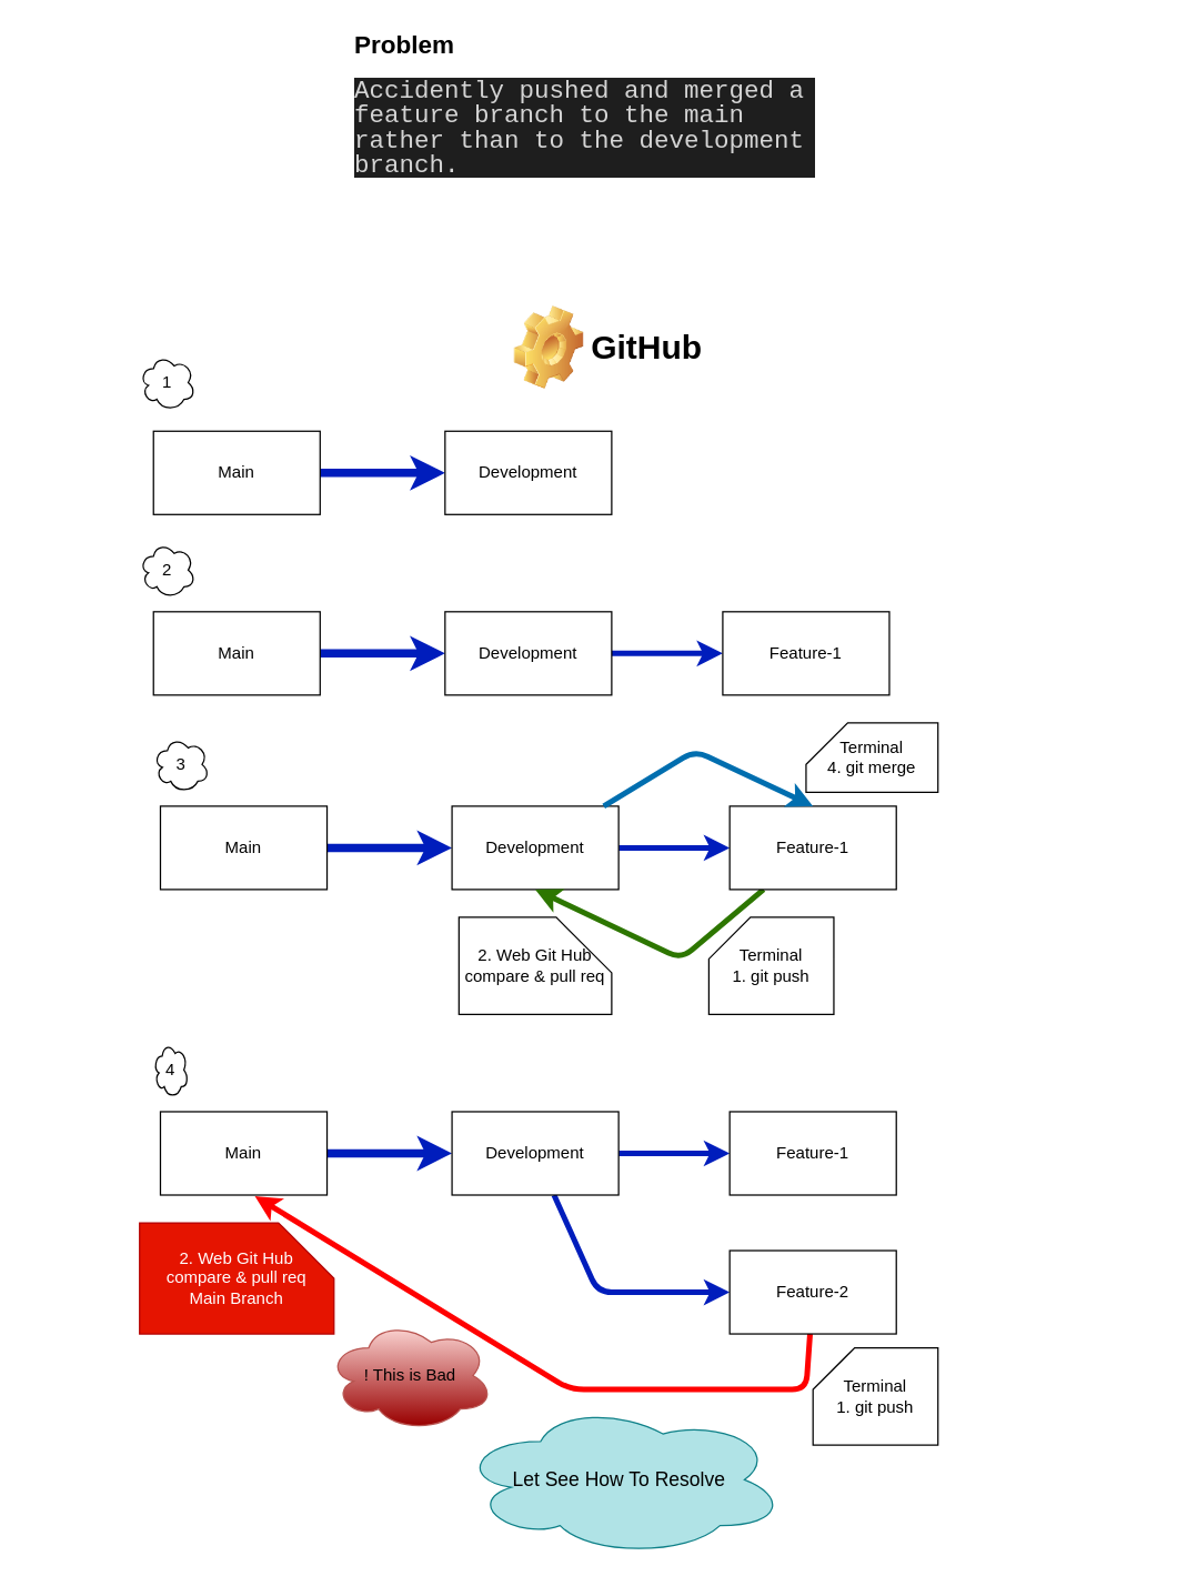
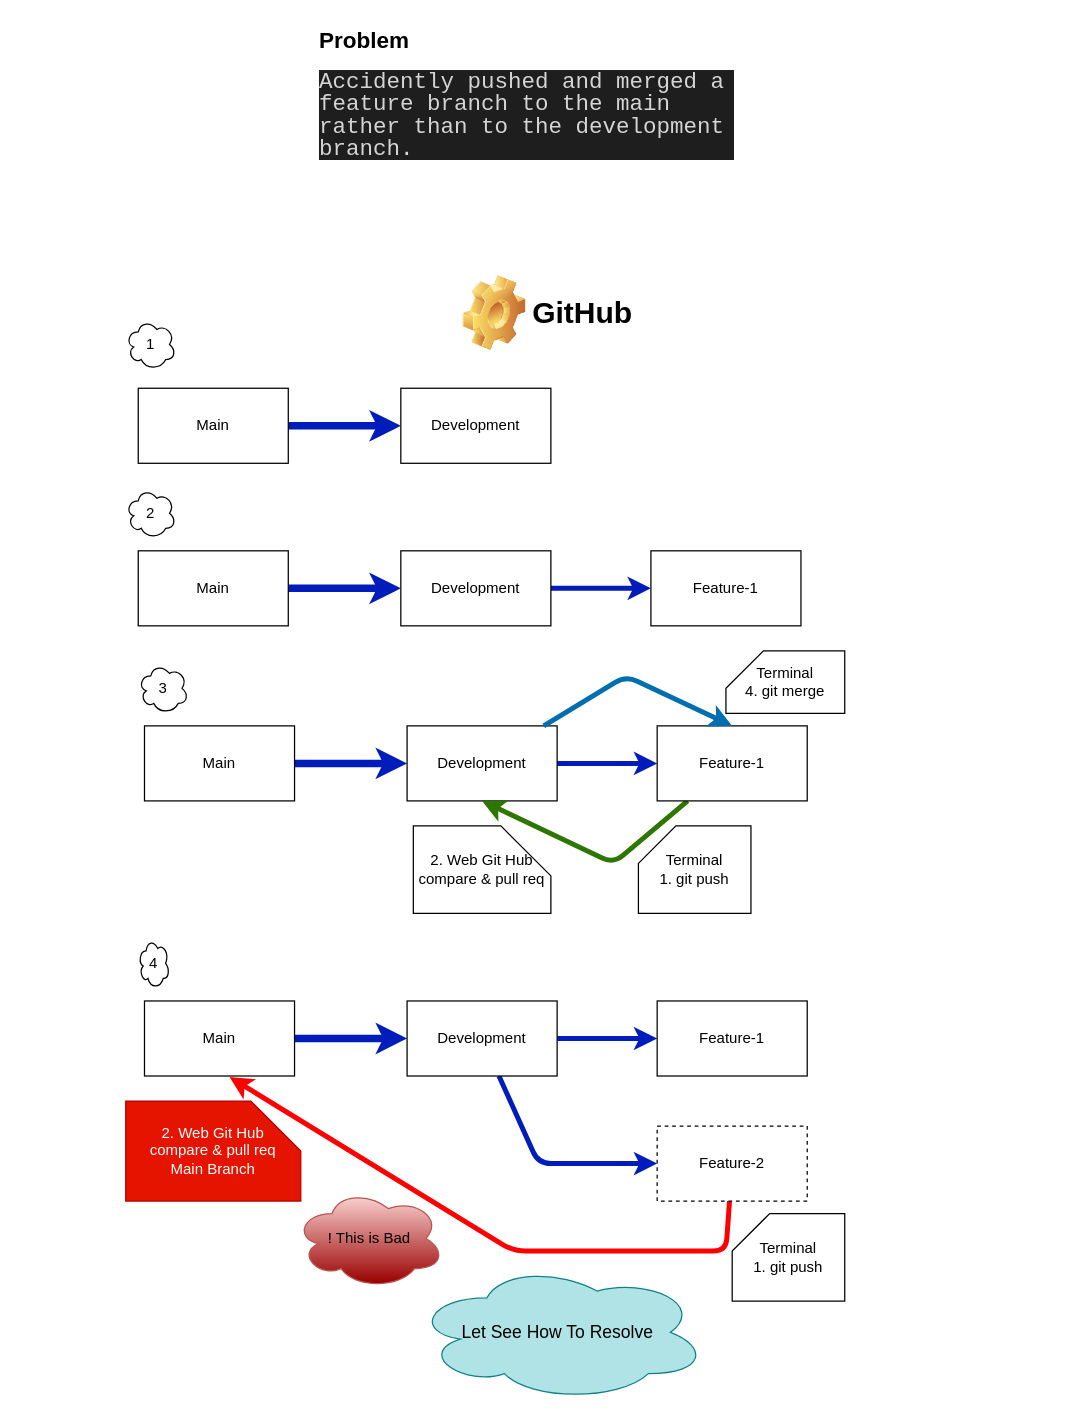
- <mxCell id="34" value="Feature-2" style="rounded=0;whiteSpace=wrap;html=1;" parent="1" vertex="1"><mxGeometry x="525" y="900" width="120" height="60" as="geometry" /></mxCell>
+ <mxCell id="34" value="Feature-2" style="rounded=0;whiteSpace=wrap;html=1;dashed=1;" parent="1" vertex="1"><mxGeometry x="525" y="900" width="120" height="60" as="geometry" /></mxCell>
